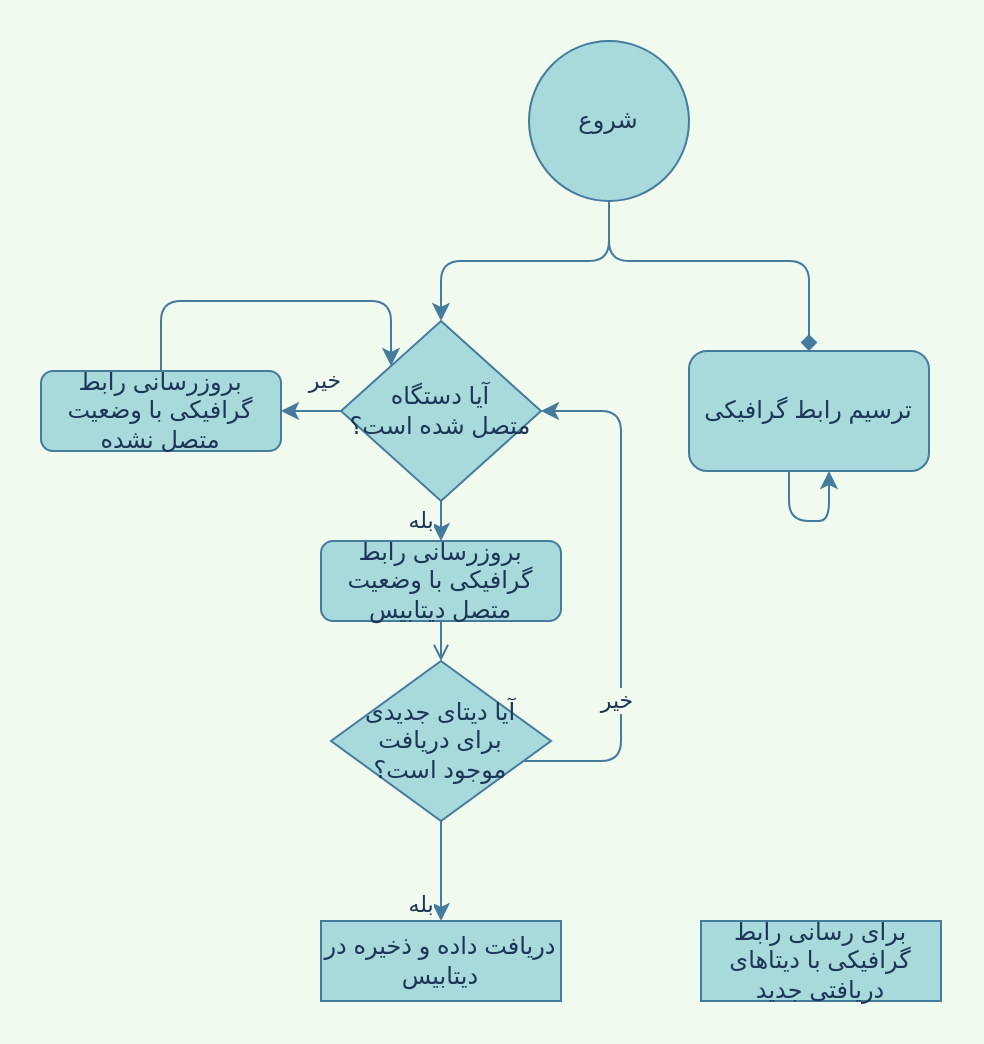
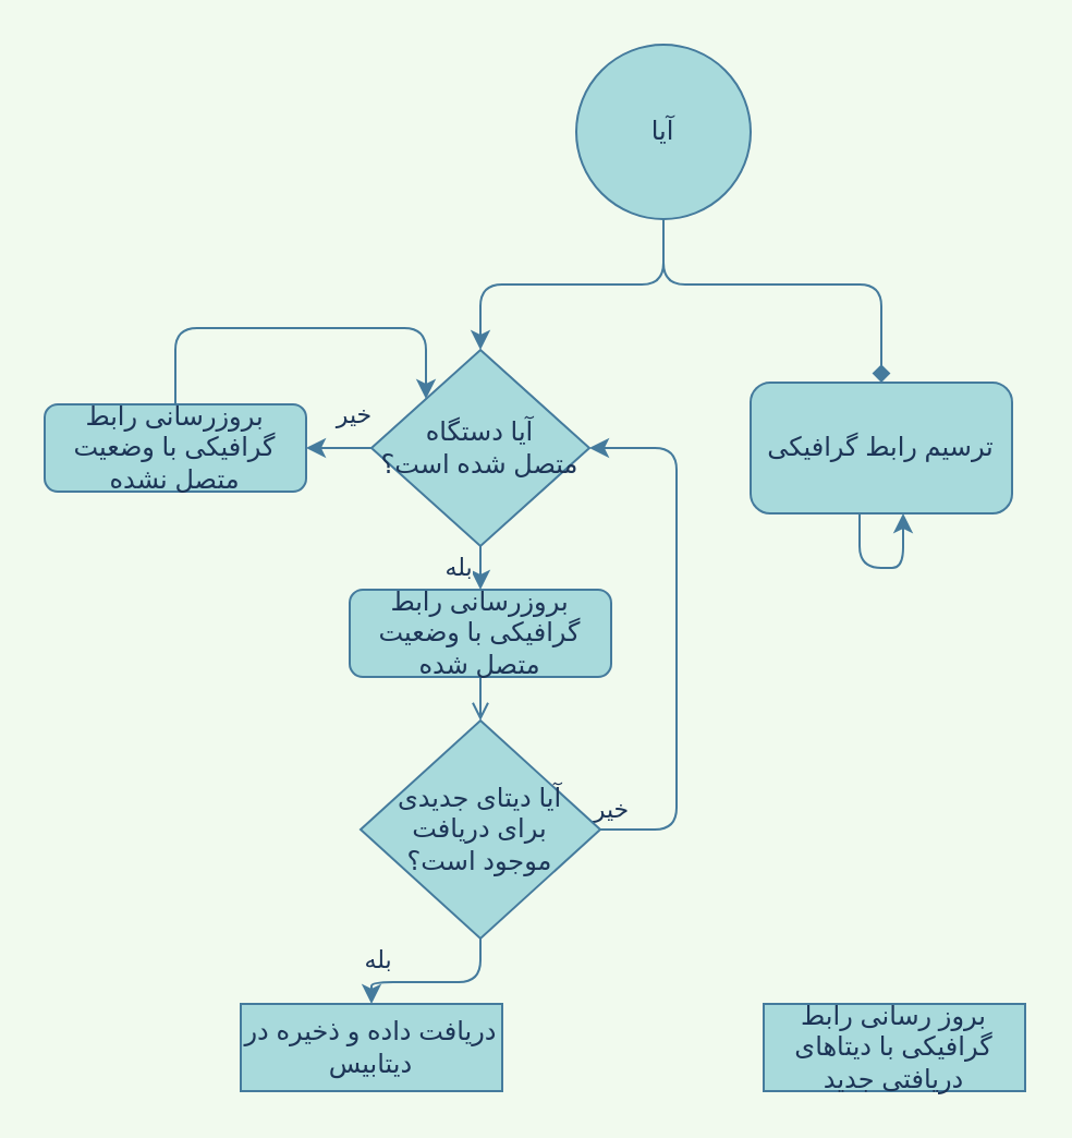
- <mxCell id="4" value="شروع" style="ellipse;whiteSpace=wrap;html=1;aspect=fixed;rounded=0;sketch=0;strokeColor=#457B9D;fillColor=#A8DADC;fontColor=#1D3557;" vertex="1" parent="1"><mxGeometry x="264" y="20" width="80" height="80" as="geometry" /></mxCell>
+ <mxCell id="4" value="آیا" style="ellipse;whiteSpace=wrap;html=1;aspect=fixed;rounded=0;sketch=0;strokeColor=#457B9D;fillColor=#A8DADC;fontColor=#1D3557;" vertex="1" parent="1"><mxGeometry x="264" y="20" width="80" height="80" as="geometry" /></mxCell>
- <mxCell id="11" value="بروزرسانی رابط گرافیکی با وضعیت متصل دیتابیس" style="rounded=1;whiteSpace=wrap;html=1;sketch=0;strokeColor=#457B9D;fillColor=#A8DADC;fontColor=#1D3557;" vertex="1" parent="1"><mxGeometry x="160" y="270" width="120" height="40" as="geometry" /></mxCell>
+ <mxCell id="11" value="بروزرسانی رابط گرافیکی با وضعیت متصل شده" style="rounded=1;whiteSpace=wrap;html=1;sketch=0;strokeColor=#457B9D;fillColor=#A8DADC;fontColor=#1D3557;" vertex="1" parent="1"><mxGeometry x="160" y="270" width="120" height="40" as="geometry" /></mxCell>
- <mxCell id="16" value="&lt;div&gt;آیا دیتای جدیدی &lt;br&gt;&lt;/div&gt;&lt;div&gt;برای دریافت &lt;br&gt;&lt;/div&gt;&lt;div&gt;موجود است؟&lt;/div&gt;" style="rhombus;whiteSpace=wrap;html=1;rounded=0;sketch=0;strokeColor=#457B9D;fillColor=#A8DADC;fontColor=#1D3557;" vertex="1" parent="1"><mxGeometry x="165" y="330" width="110" height="80" as="geometry" /></mxCell>
+ <mxCell id="16" value="&lt;div&gt;آیا دیتای جدیدی &lt;br&gt;&lt;/div&gt;&lt;div&gt;برای دریافت &lt;br&gt;&lt;/div&gt;&lt;div&gt;موجود است؟&lt;/div&gt;" style="rhombus;whiteSpace=wrap;html=1;rounded=0;sketch=0;strokeColor=#457B9D;fillColor=#A8DADC;fontColor=#1D3557;" vertex="1" parent="1"><mxGeometry x="165" y="330" width="110" height="100" as="geometry" /></mxCell>
- <mxCell id="17" value="دریافت داده و ذخیره در دیتابیس" style="whiteSpace=wrap;html=1;rounded=0;fontColor=#1D3557;strokeColor=#457B9D;fillColor=#A8DADC;sketch=0;" vertex="1" parent="1"><mxGeometry x="160" y="460" width="120" height="40" as="geometry" /></mxCell>
+ <mxCell id="17" value="دریافت داده و ذخیره در دیتابیس" style="whiteSpace=wrap;html=1;rounded=0;fontColor=#1D3557;strokeColor=#457B9D;fillColor=#A8DADC;sketch=0;" vertex="1" parent="1"><mxGeometry x="110" y="460" width="120" height="40" as="geometry" /></mxCell>
- <mxCell id="18" value="برای رسانی رابط گرافیکی با دیتاهای دریافتی جدید" style="whiteSpace=wrap;html=1;rounded=0;fontColor=#1D3557;strokeColor=#457B9D;fillColor=#A8DADC;sketch=0;" vertex="1" parent="1"><mxGeometry x="350" y="460" width="120" height="40" as="geometry" /></mxCell>
+ <mxCell id="18" value="بروز رسانی رابط گرافیکی با دیتاهای دریافتی جدید" style="whiteSpace=wrap;html=1;rounded=0;fontColor=#1D3557;strokeColor=#457B9D;fillColor=#A8DADC;sketch=0;" vertex="1" parent="1"><mxGeometry x="350" y="460" width="120" height="40" as="geometry" /></mxCell>
